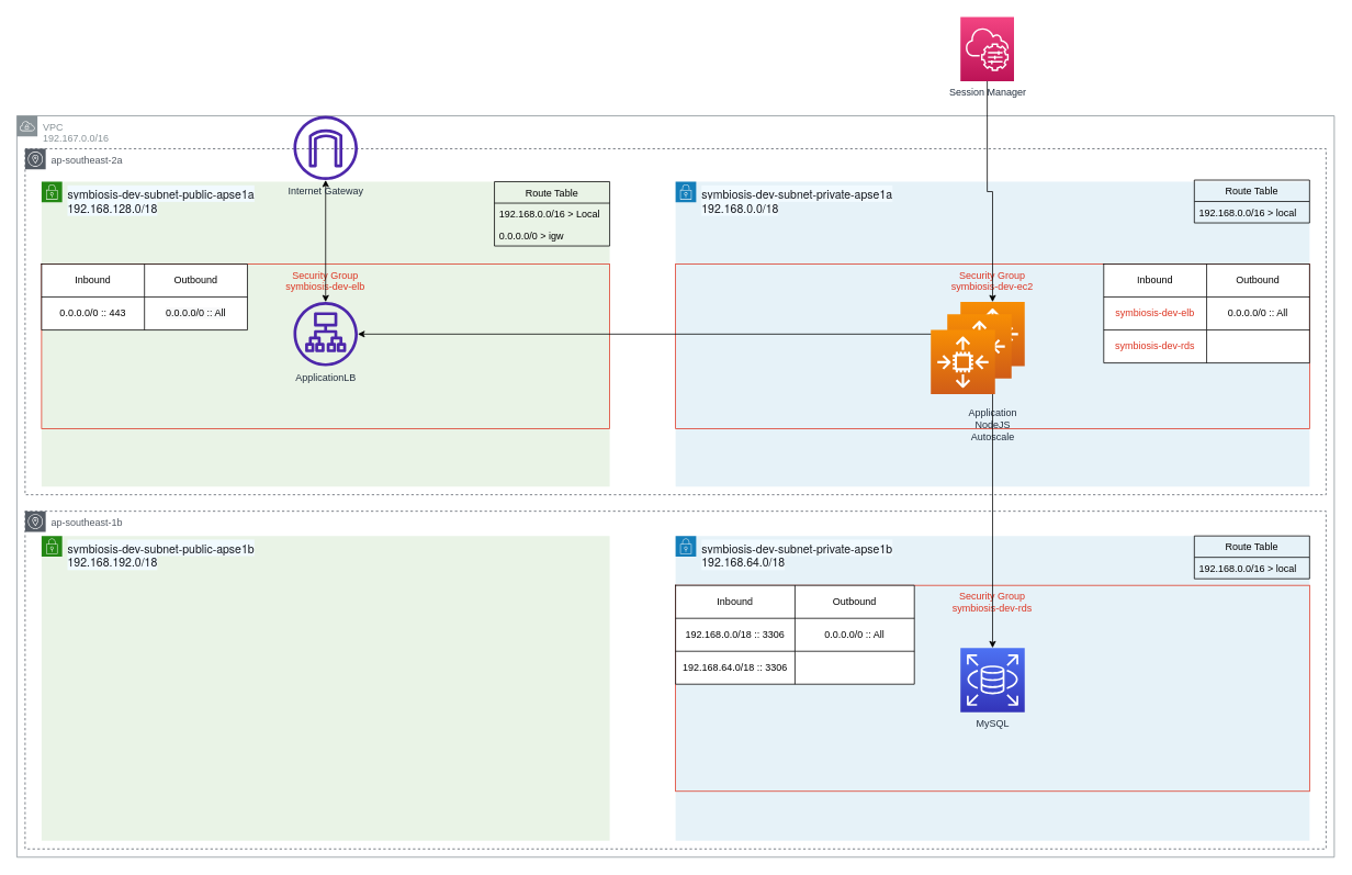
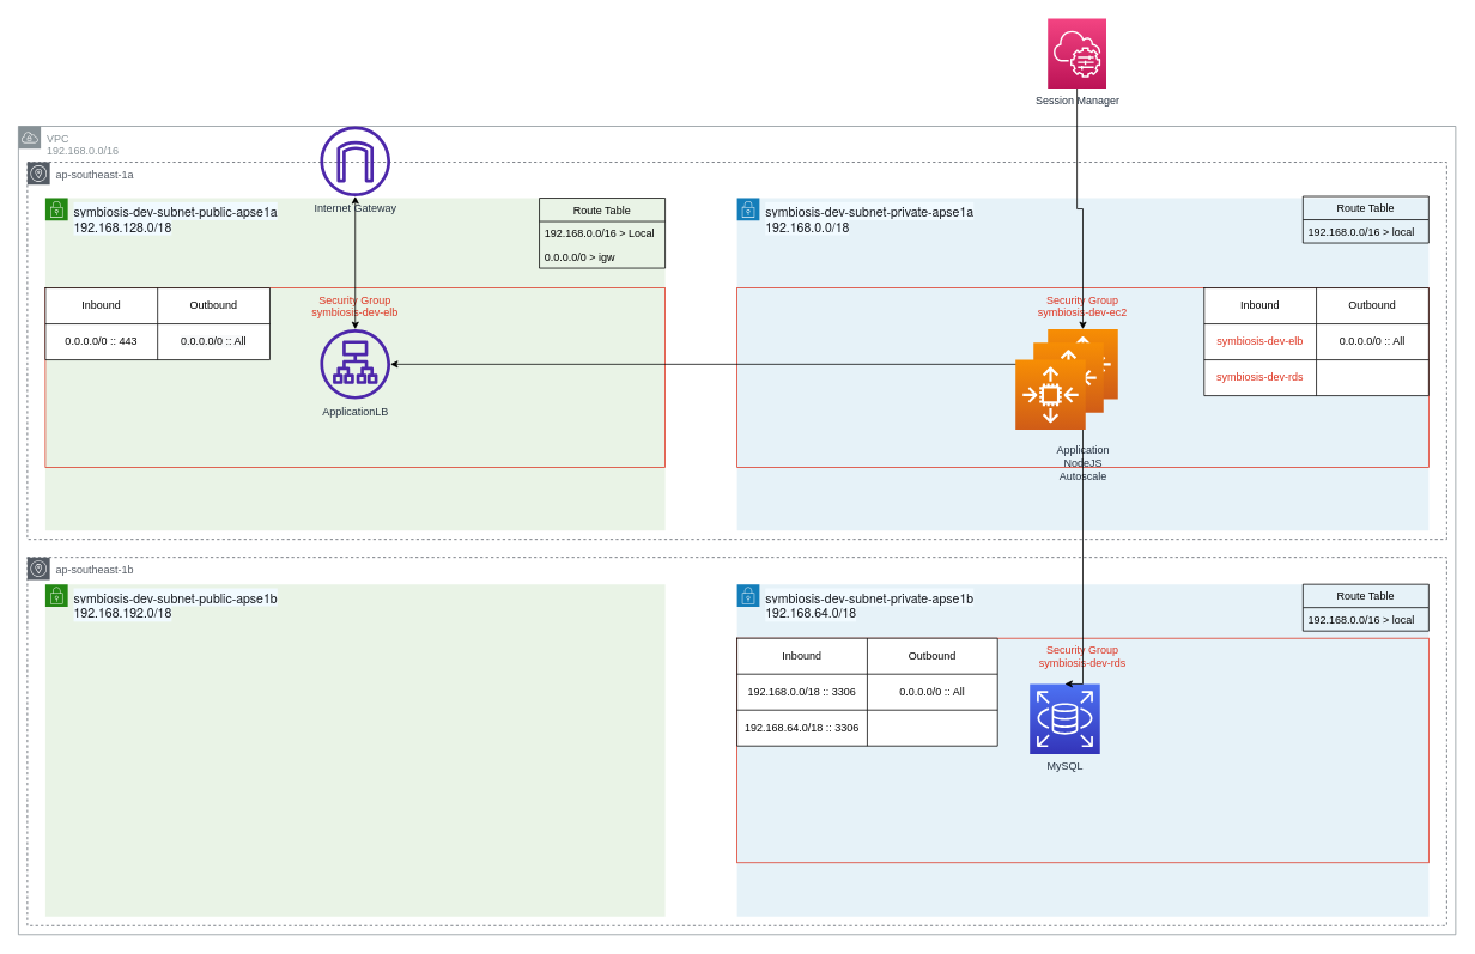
- <mxCell id="2" value="VPC&lt;br&gt;192.167.0.0/16" style="sketch=0;outlineConnect=0;gradientColor=none;html=1;whiteSpace=wrap;fontSize=12;fontStyle=0;shape=mxgraph.aws4.group;grIcon=mxgraph.aws4.group_vpc;strokeColor=#879196;fillColor=none;verticalAlign=top;align=left;spacingLeft=30;fontColor=#879196;dashed=0;" parent="1" vertex="1"><mxGeometry y="140" width="1600" height="900" as="geometry" x="20" /></mxCell>
+ <mxCell id="2" value="VPC&lt;br&gt;192.168.0.0/16" style="sketch=0;outlineConnect=0;gradientColor=none;html=1;whiteSpace=wrap;fontSize=12;fontStyle=0;shape=mxgraph.aws4.group;grIcon=mxgraph.aws4.group_vpc;strokeColor=#879196;fillColor=none;verticalAlign=top;align=left;spacingLeft=30;fontColor=#879196;dashed=0;" parent="1" vertex="1"><mxGeometry y="140" width="1600" height="900" as="geometry" x="20" /></mxCell>
- <mxCell id="3" value="ap-southeast-2a" style="sketch=0;outlineConnect=0;gradientColor=none;html=1;whiteSpace=wrap;fontSize=12;fontStyle=0;shape=mxgraph.aws4.group;grIcon=mxgraph.aws4.group_availability_zone;strokeColor=#545B64;fillColor=none;verticalAlign=top;align=left;spacingLeft=30;fontColor=#545B64;dashed=1;" parent="1" vertex="1"><mxGeometry x="30" y="180" width="1580" height="420" as="geometry" /></mxCell>
+ <mxCell id="3" value="ap-southeast-1a" style="sketch=0;outlineConnect=0;gradientColor=none;html=1;whiteSpace=wrap;fontSize=12;fontStyle=0;shape=mxgraph.aws4.group;grIcon=mxgraph.aws4.group_availability_zone;strokeColor=#545B64;fillColor=none;verticalAlign=top;align=left;spacingLeft=30;fontColor=#545B64;dashed=1;" parent="1" vertex="1"><mxGeometry x="30" y="180" width="1580" height="420" as="geometry" /></mxCell>
- <mxCell id="14" value="MySQL" style="sketch=0;points=[[0,0,0],[0.25,0,0],[0.5,0,0],[0.75,0,0],[1,0,0],[0,1,0],[0.25,1,0],[0.5,1,0],[0.75,1,0],[1,1,0],[0,0.25,0],[0,0.5,0],[0,0.75,0],[1,0.25,0],[1,0.5,0],[1,0.75,0]];outlineConnect=0;fontColor=#232F3E;gradientColor=#4D72F3;gradientDirection=north;fillColor=#3334B9;strokeColor=#ffffff;dashed=0;verticalLabelPosition=bottom;verticalAlign=top;align=center;html=1;fontSize=12;fontStyle=0;aspect=fixed;shape=mxgraph.aws4.resourceIcon;resIcon=mxgraph.aws4.rds;" parent="12" vertex="1"><mxGeometry x="346" y="136" width="78" height="78" as="geometry" /></mxCell>
+ <mxCell id="14" value="MySQL" style="sketch=0;points=[[0,0,0],[0.25,0,0],[0.5,0,0],[0.75,0,0],[1,0,0],[0,1,0],[0.25,1,0],[0.5,1,0],[0.75,1,0],[1,1,0],[0,0.25,0],[0,0.5,0],[0,0.75,0],[1,0.25,0],[1,0.5,0],[1,0.75,0]];outlineConnect=0;fontColor=#232F3E;gradientColor=#4D72F3;gradientDirection=north;fillColor=#3334B9;strokeColor=#ffffff;dashed=0;verticalLabelPosition=bottom;verticalAlign=top;align=center;html=1;fontSize=12;fontStyle=0;aspect=fixed;shape=mxgraph.aws4.resourceIcon;resIcon=mxgraph.aws4.rds;" parent="12" vertex="1"><mxGeometry x="326" y="111" width="78" height="78" as="geometry" /></mxCell>
